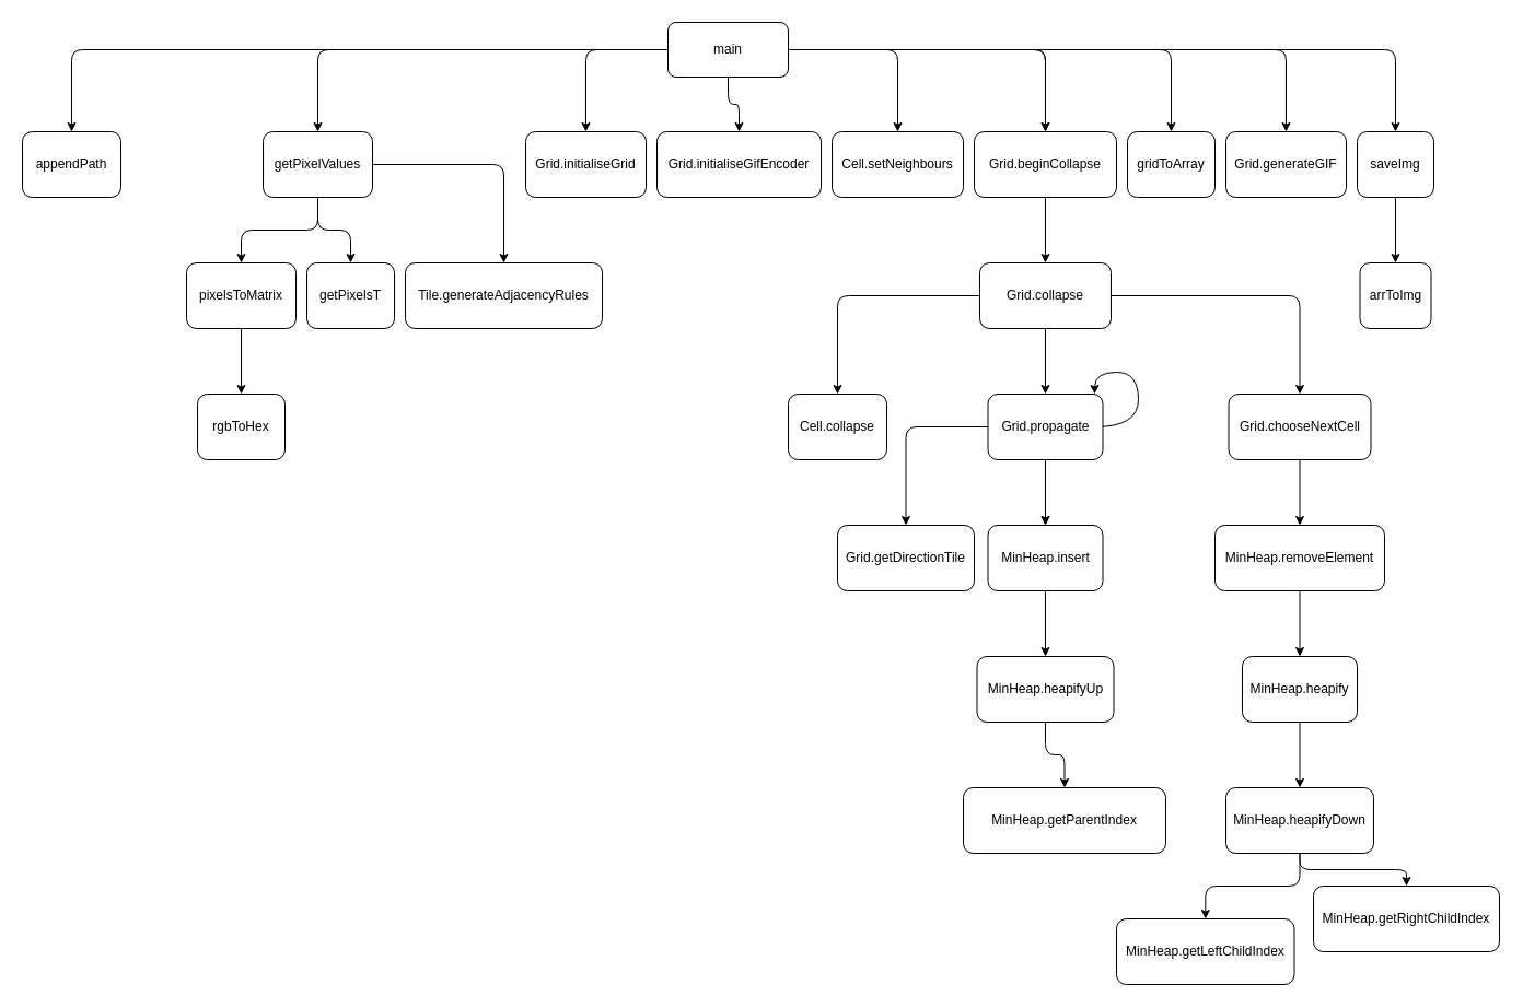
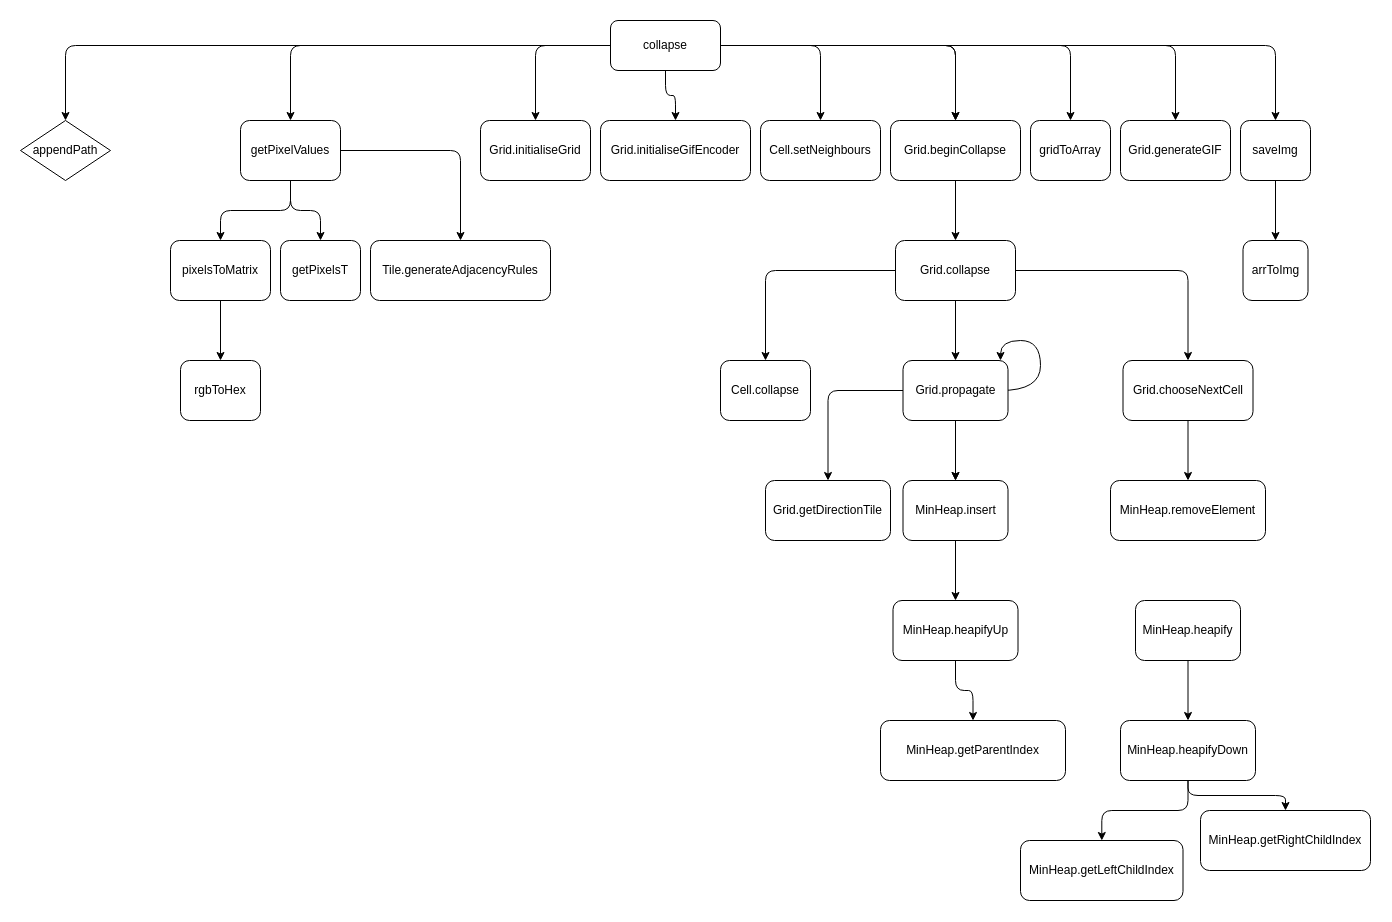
- <mxCell id="12" value="main" style="rounded=1;whiteSpace=wrap;html=1;" vertex="1" parent="1"><mxGeometry x="610" y="20" width="110" height="50" as="geometry" /></mxCell>
+ <mxCell id="12" value="collapse" style="rounded=1;whiteSpace=wrap;html=1;" vertex="1" parent="1"><mxGeometry x="610" y="20" width="110" height="50" as="geometry" /></mxCell>
- <mxCell id="13" value="appendPath" style="whiteSpace=wrap;html=1;rounded=1;" vertex="1" parent="1"><mxGeometry x="20" y="120" width="90" height="60" as="geometry" /></mxCell>
+ <mxCell id="13" value="appendPath" style="rhombus;whiteSpace=wrap;html=1;" vertex="1" parent="1"><mxGeometry x="20" y="120" width="90" height="60" as="geometry" /></mxCell>
- <mxCell id="43" value="" style="edgeStyle=orthogonalEdgeStyle;html=1;" edge="1" parent="1" source="44" target="49"><mxGeometry relative="1" as="geometry" /></mxCell>
